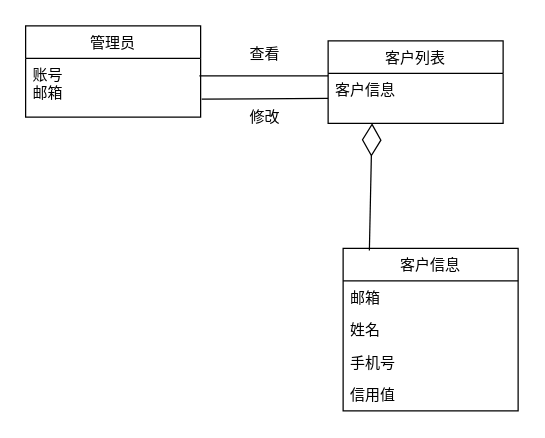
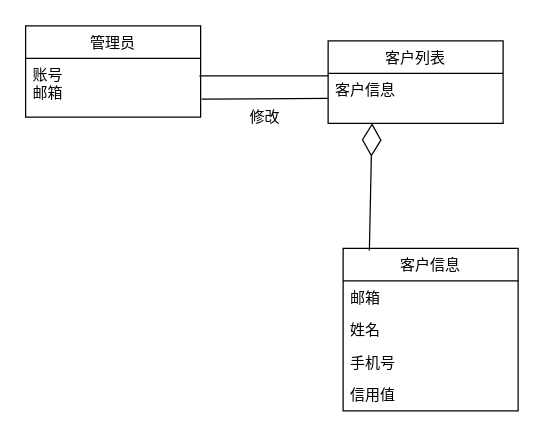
- <mxCell id="5" value="查看" style="text;html=1;align=center;verticalAlign=middle;resizable=0;points=[];autosize=1;" parent="1" vertex="1"><mxGeometry x="193.5" y="34" width="34" height="18" as="geometry" /></mxCell>
